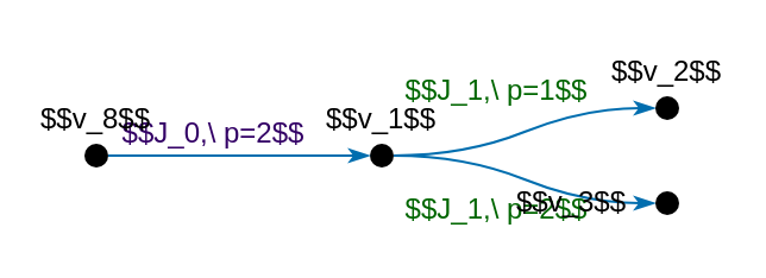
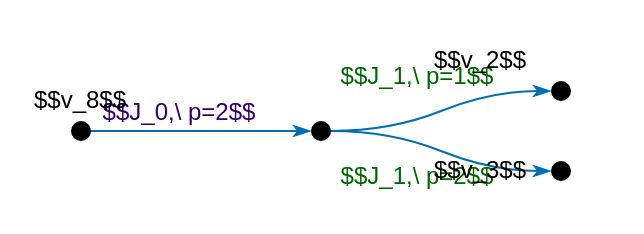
- <mxCell id="14" value="$$v_2$$" style="text;html=1;strokeColor=none;fillColor=none;align=center;verticalAlign=middle;whiteSpace=wrap;rounded=0;labelBackgroundColor=none;fontColor=#000000;" vertex="1" parent="1"><mxGeometry x="260" y="20" width="40" height="20" as="geometry" /></mxCell>
+ <mxCell id="14" value="$$v_2$$" style="text;html=1;strokeColor=none;fillColor=none;align=center;verticalAlign=middle;whiteSpace=wrap;rounded=0;labelBackgroundColor=none;fontColor=#000000;" vertex="1" parent="1"><mxGeometry x="220" y="20" width="40" height="20" as="geometry" /></mxCell>
- <mxCell id="13" value="$$v_1$$" style="text;html=1;strokeColor=none;fillColor=none;align=center;verticalAlign=middle;whiteSpace=wrap;rounded=0;labelBackgroundColor=none;fontColor=#000000;" vertex="1" parent="1"><mxGeometry x="140" y="40" width="40" height="20" as="geometry" /></mxCell>
